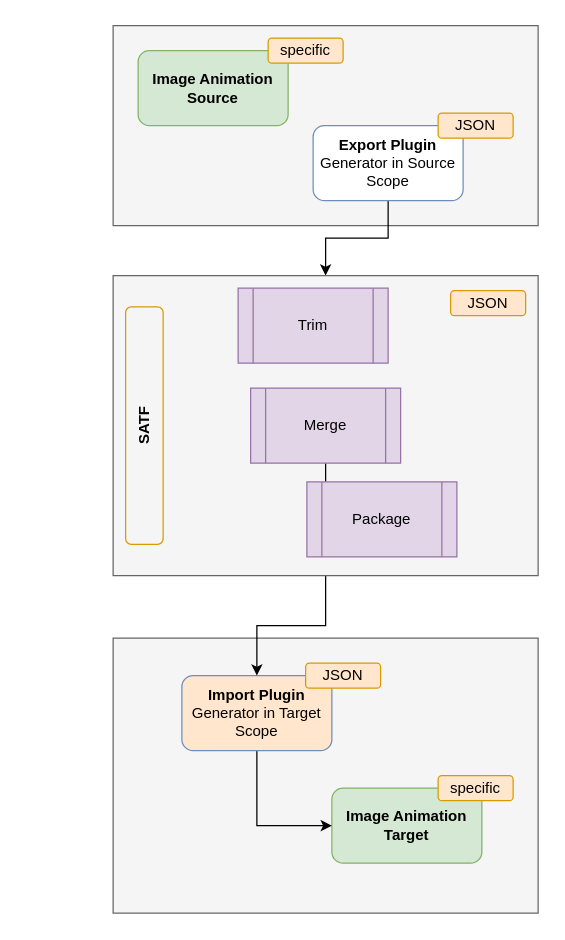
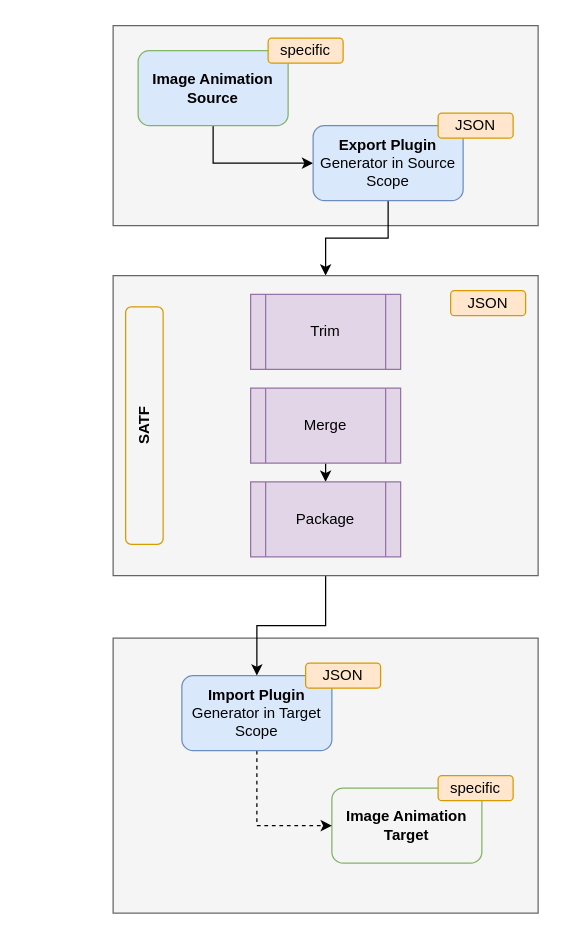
- <mxCell id="5" value="&lt;b&gt;Image Animation Source&lt;/b&gt;" style="rounded=1;whiteSpace=wrap;html=1;glass=0;shadow=0;fillColor=#d5e8d4;strokeColor=#82b366;" parent="1" vertex="1"><mxGeometry x="110" y="40" width="120" height="60" as="geometry" /></mxCell>
+ <mxCell id="5" value="&lt;b&gt;Image Animation Source&lt;/b&gt;" style="rounded=1;whiteSpace=wrap;html=1;glass=0;shadow=0;fillColor=#dae8fc;strokeColor=#82b366;" parent="1" vertex="1"><mxGeometry x="110" y="40" width="120" height="60" as="geometry" /></mxCell>
+ <mxCell id="4" style="edgeStyle=orthogonalEdgeStyle;rounded=0;orthogonalLoop=1;jettySize=auto;html=1;exitX=0.5;exitY=1;exitDx=0;exitDy=0;" edge="1" parent="1" source="5" target="8"><mxGeometry relative="1" as="geometry" /></mxCell>
- <mxCell id="8" value="&lt;b&gt;Export Plugin&lt;/b&gt;&lt;br&gt;Generator in Source Scope" style="rounded=1;whiteSpace=wrap;html=1;fillColor=#ffffff;strokeColor=#6c8ebf;" vertex="1" parent="1"><mxGeometry x="250" y="100" width="120" height="60" as="geometry" /></mxCell>
+ <mxCell id="8" value="&lt;b&gt;Export Plugin&lt;/b&gt;&lt;br&gt;Generator in Source Scope" style="rounded=1;whiteSpace=wrap;html=1;fillColor=#dae8fc;strokeColor=#6c8ebf;" vertex="1" parent="1"><mxGeometry x="250" y="100" width="120" height="60" as="geometry" /></mxCell>
- <mxCell id="14" value="Trim" style="shape=process;whiteSpace=wrap;html=1;backgroundOutline=1;fillColor=#e1d5e7;strokeColor=#9673a6;" vertex="1" parent="1"><mxGeometry x="190" y="230" width="120" height="60" as="geometry" /></mxCell>
+ <mxCell id="14" value="Trim" style="shape=process;whiteSpace=wrap;html=1;backgroundOutline=1;fillColor=#e1d5e7;strokeColor=#9673a6;" vertex="1" parent="1"><mxGeometry x="200" y="235" width="120" height="60" as="geometry" /></mxCell>
- <mxCell id="17" value="Package" style="shape=process;whiteSpace=wrap;html=1;backgroundOutline=1;fillColor=#e1d5e7;strokeColor=#9673a6;" vertex="1" parent="1"><mxGeometry x="245" y="385" width="120" height="60" as="geometry" /></mxCell>
+ <mxCell id="17" value="Package" style="shape=process;whiteSpace=wrap;html=1;backgroundOutline=1;fillColor=#e1d5e7;strokeColor=#9673a6;" vertex="1" parent="1"><mxGeometry x="200" y="385" width="120" height="60" as="geometry" /></mxCell>
- <mxCell id="10" value="&lt;b&gt;Import Plugin&lt;/b&gt;&lt;br&gt;Generator in Target Scope" style="rounded=1;whiteSpace=wrap;html=1;fillColor=#ffe6cc;strokeColor=#6c8ebf;" vertex="1" parent="1"><mxGeometry x="145" y="540" width="120" height="60" as="geometry" /></mxCell>
+ <mxCell id="10" value="&lt;b&gt;Import Plugin&lt;/b&gt;&lt;br&gt;Generator in Target Scope" style="rounded=1;whiteSpace=wrap;html=1;fillColor=#dae8fc;strokeColor=#6c8ebf;" vertex="1" parent="1"><mxGeometry x="145" y="540" width="120" height="60" as="geometry" /></mxCell>
- <mxCell id="9" style="edgeStyle=orthogonalEdgeStyle;rounded=0;orthogonalLoop=1;jettySize=auto;html=1;exitX=0.5;exitY=1;exitDx=0;exitDy=0;entryX=0;entryY=0.5;entryDx=0;entryDy=0;" edge="1" parent="1" source="10" target="6"><mxGeometry relative="1" as="geometry" /></mxCell>
+ <mxCell id="9" style="edgeStyle=orthogonalEdgeStyle;rounded=0;orthogonalLoop=1;jettySize=auto;html=1;exitX=0.5;exitY=1;exitDx=0;exitDy=0;entryX=0;entryY=0.5;entryDx=0;entryDy=0;dashed=1;" edge="1" parent="1" source="10" target="6"><mxGeometry relative="1" as="geometry" /></mxCell>
- <mxCell id="6" value="&lt;b&gt;Image Animation Target&lt;/b&gt;" style="rounded=1;whiteSpace=wrap;html=1;fillColor=#d5e8d4;strokeColor=#82b366;" parent="1" vertex="1"><mxGeometry x="265" y="630" width="120" height="60" as="geometry" /></mxCell>
+ <mxCell id="6" value="&lt;b&gt;Image Animation Target&lt;/b&gt;" style="rounded=1;whiteSpace=wrap;html=1;fillColor=#f5f5f5;strokeColor=#82b366;" parent="1" vertex="1"><mxGeometry x="265" y="630" width="120" height="60" as="geometry" /></mxCell>
